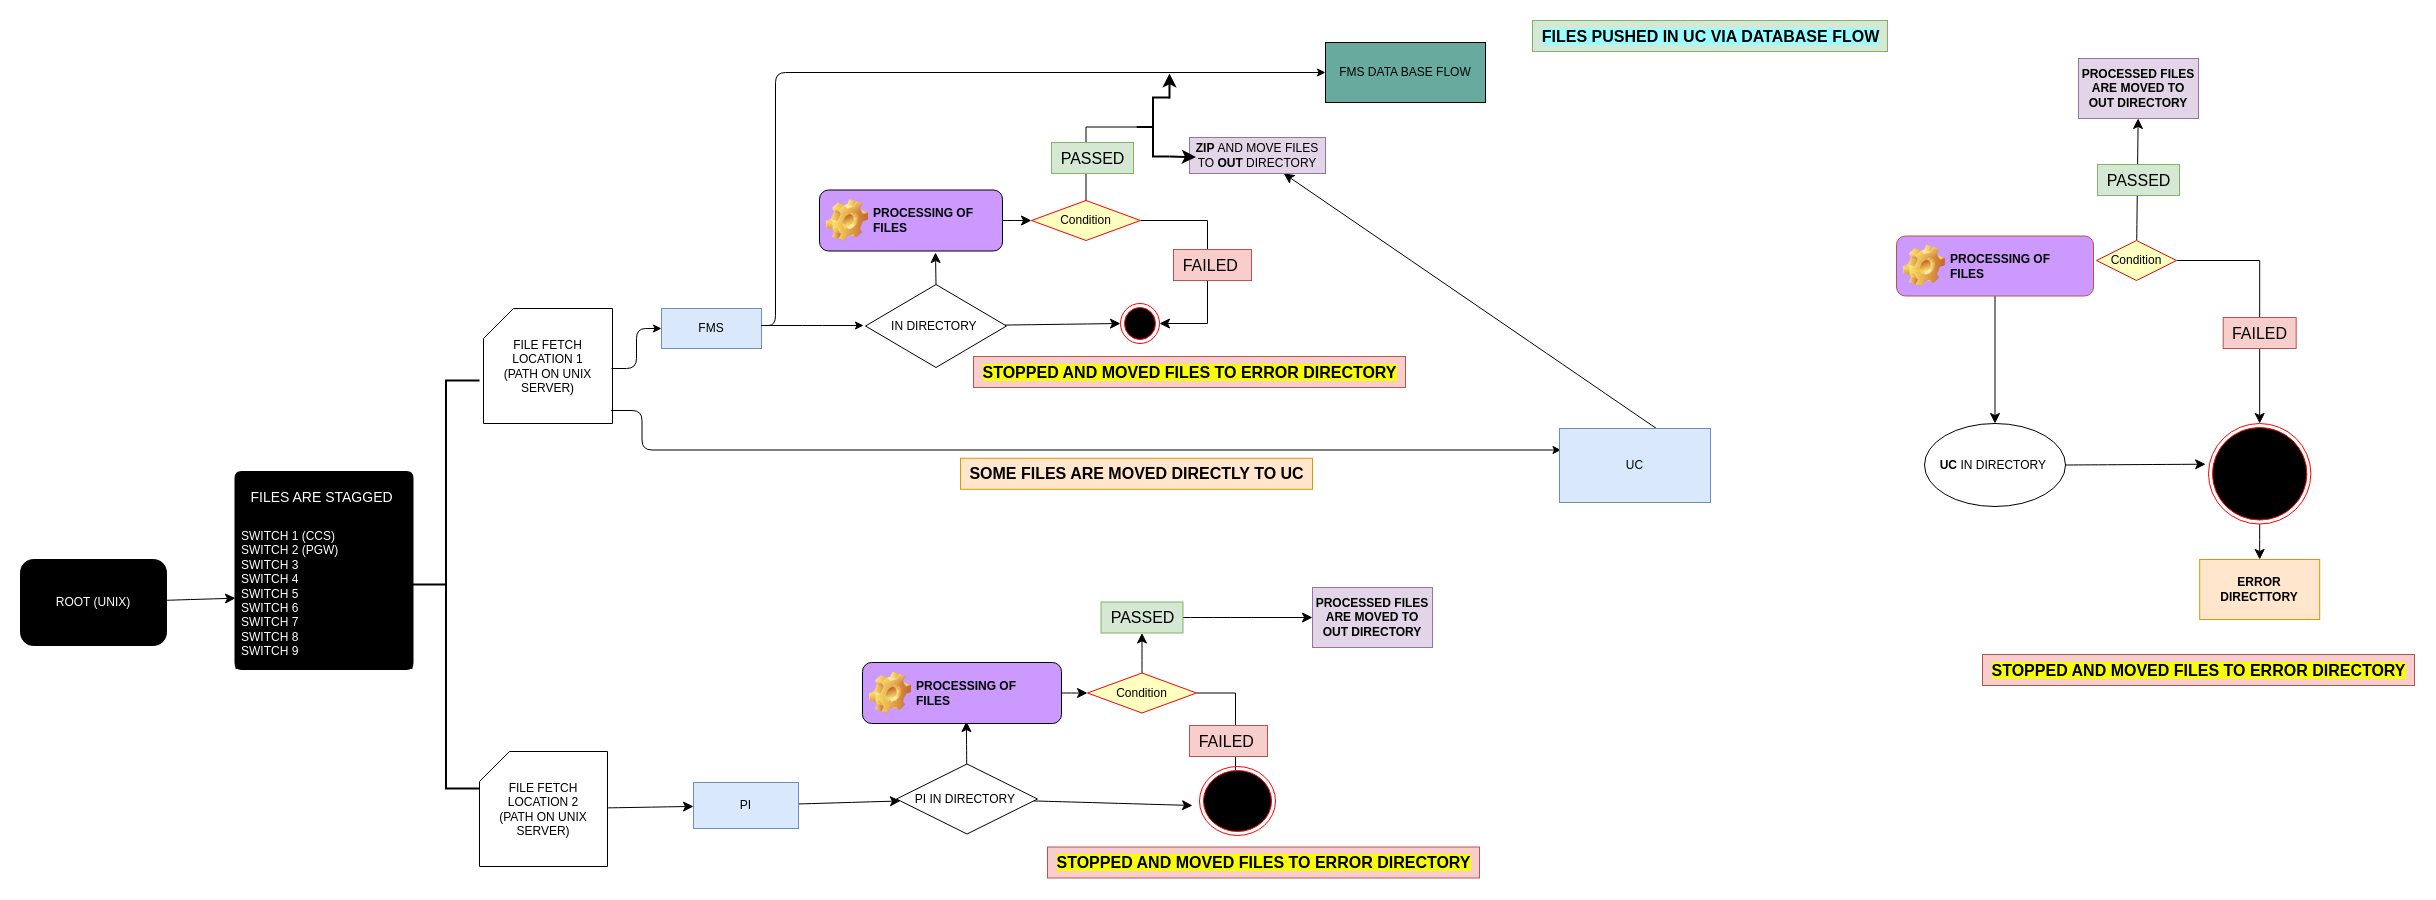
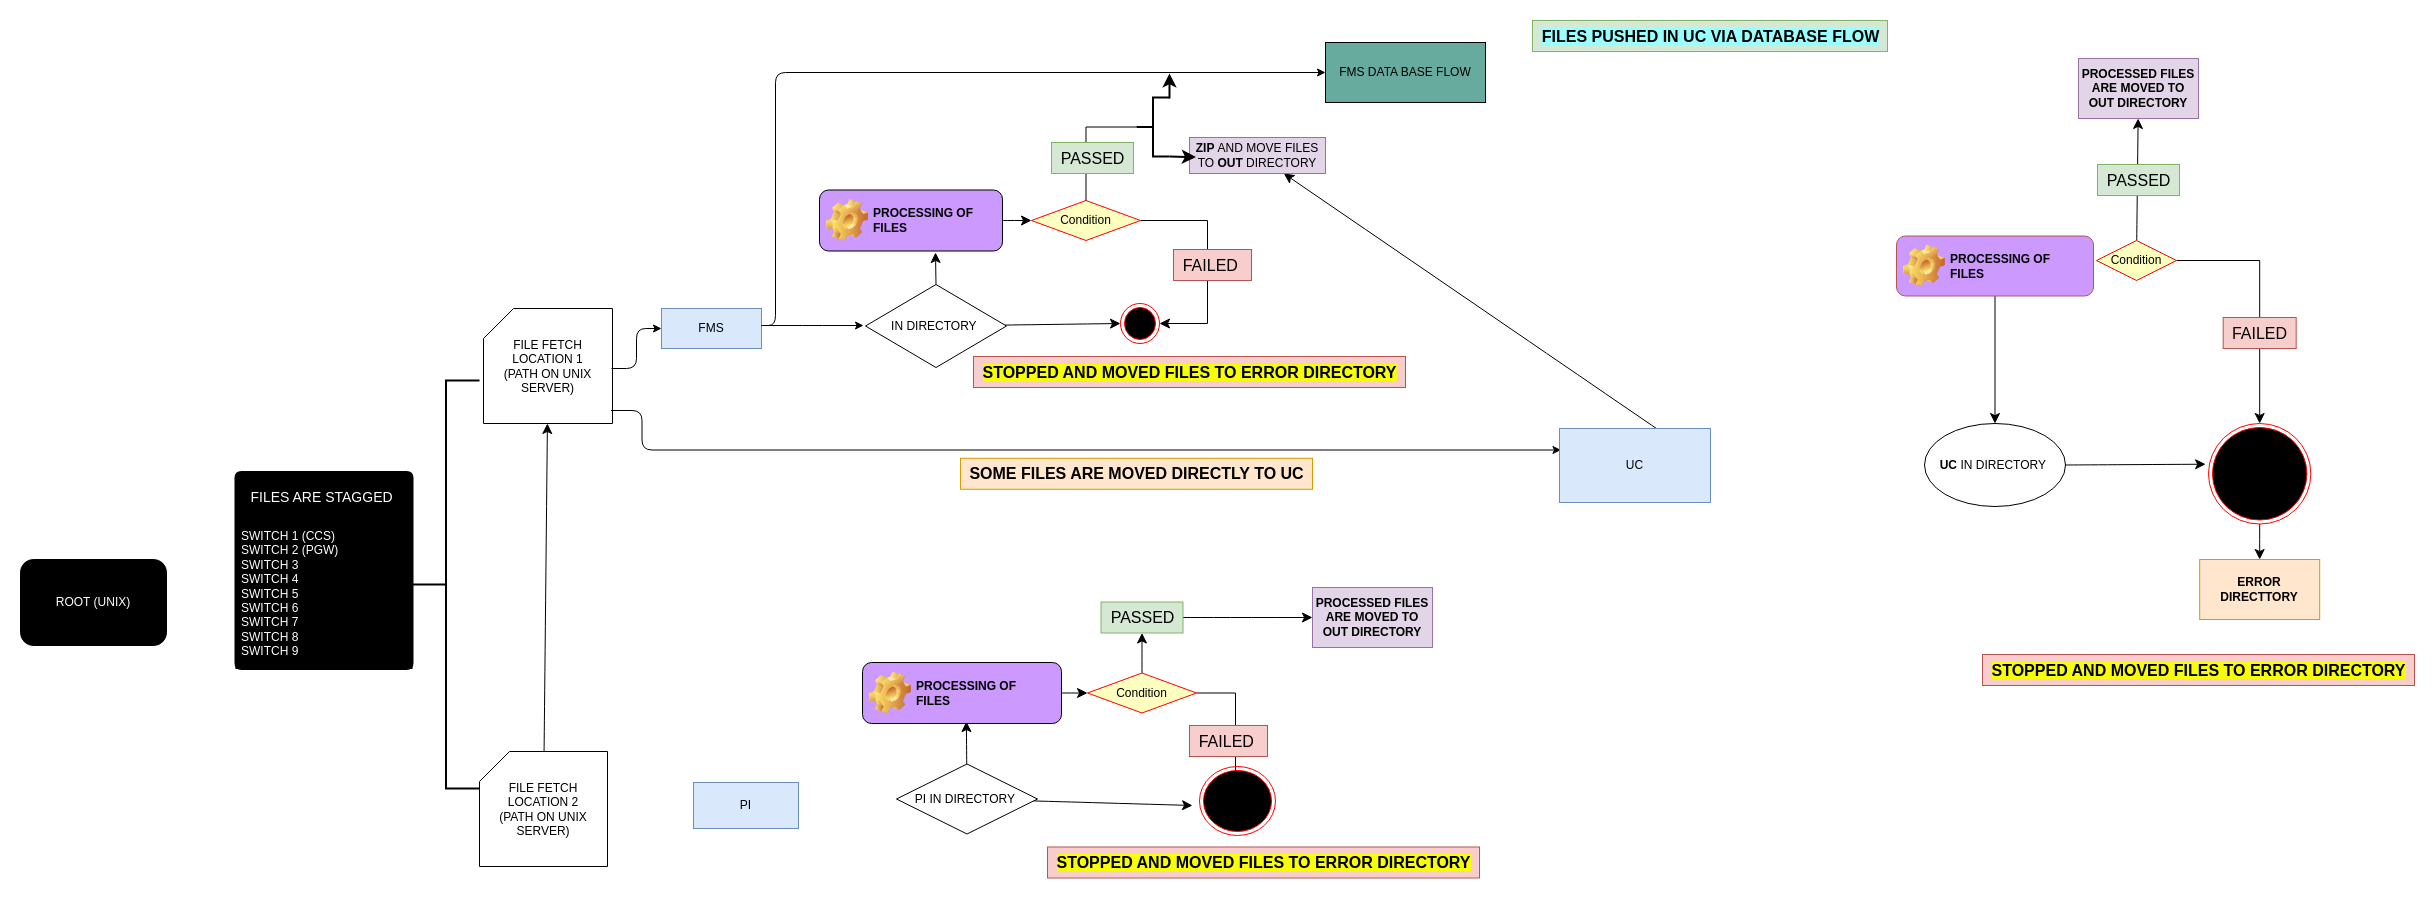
- <mxCell id="6" style="edgeStyle=none;curved=1;rounded=0;orthogonalLoop=1;jettySize=auto;html=1;fontSize=12;startSize=8;endSize=8;" edge="1" parent="1" source="7" target="16"><mxGeometry relative="1" as="geometry" /></mxCell>
- <mxCell id="13" value="" style="edgeStyle=none;curved=1;rounded=0;orthogonalLoop=1;jettySize=auto;html=1;fontSize=12;startSize=8;endSize=8;" edge="1" parent="1" source="14" target="53"><mxGeometry relative="1" as="geometry" /></mxCell>
- <mxCell id="11" value="" style="edgeStyle=none;curved=1;rounded=0;orthogonalLoop=1;jettySize=auto;html=1;fontSize=12;startSize=8;endSize=8;" edge="1" parent="1" source="12" target="14"><mxGeometry relative="1" as="geometry" /></mxCell>
+ <mxCell id="11" value="" style="edgeStyle=none;curved=1;rounded=0;orthogonalLoop=1;jettySize=auto;html=1;fontSize=12;startSize=8;endSize=8;" edge="1" parent="1" source="12" target="3"><mxGeometry relative="1" as="geometry" /></mxCell>
